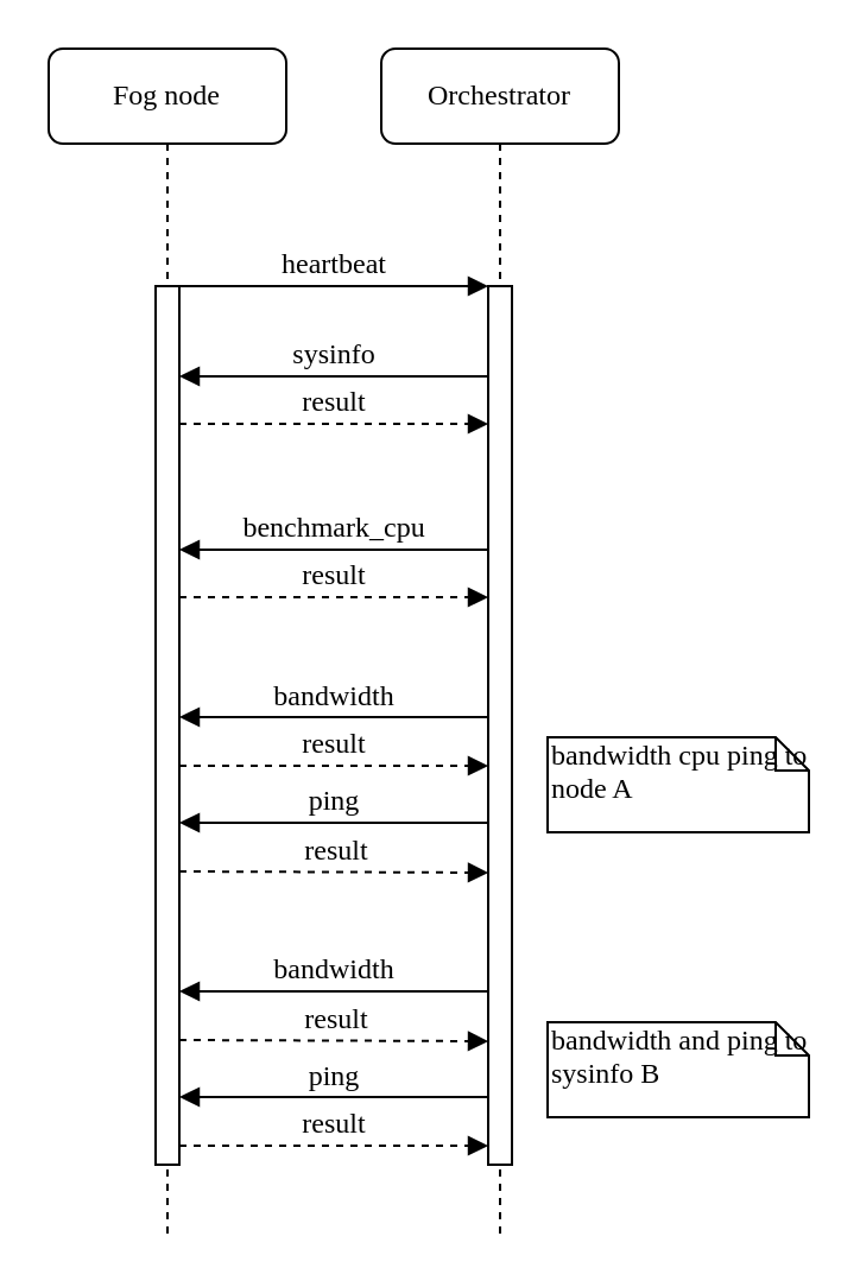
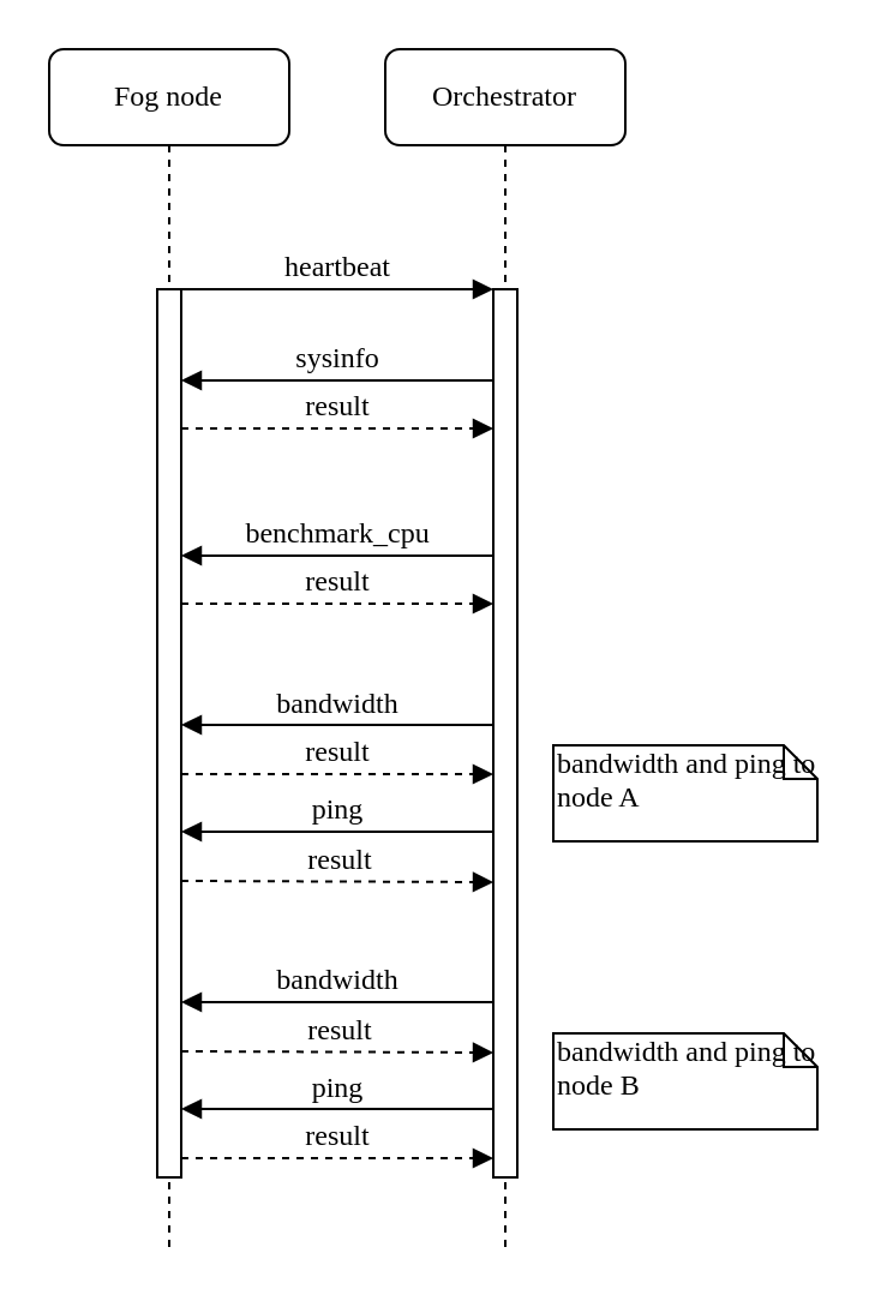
- <mxCell id="7" value="bandwidth cpu ping to node A" style="shape=note;whiteSpace=wrap;html=1;size=14;verticalAlign=top;align=left;spacingTop=-6;rounded=0;shadow=0;comic=0;labelBackgroundColor=none;strokeColor=#000000;strokeWidth=1;fillColor=#FFFFFF;fontFamily=Verdana;fontSize=12;fontColor=#000000;" parent="1" vertex="1"><mxGeometry x="230" y="310" width="110" height="40" as="geometry" /></mxCell>
+ <mxCell id="7" value="bandwidth and ping to node A" style="shape=note;whiteSpace=wrap;html=1;size=14;verticalAlign=top;align=left;spacingTop=-6;rounded=0;shadow=0;comic=0;labelBackgroundColor=none;strokeColor=#000000;strokeWidth=1;fillColor=#FFFFFF;fontFamily=Verdana;fontSize=12;fontColor=#000000;" parent="1" vertex="1"><mxGeometry x="230" y="310" width="110" height="40" as="geometry" /></mxCell>
- <mxCell id="20" value="bandwidth and ping to sysinfo B" style="shape=note;whiteSpace=wrap;html=1;size=14;verticalAlign=top;align=left;spacingTop=-6;rounded=0;shadow=0;comic=0;labelBackgroundColor=none;strokeColor=#000000;strokeWidth=1;fillColor=#FFFFFF;fontFamily=Verdana;fontSize=12;fontColor=#000000;" parent="1" vertex="1"><mxGeometry x="230" y="430" width="110" height="40" as="geometry" /></mxCell>
+ <mxCell id="20" value="bandwidth and ping to node B" style="shape=note;whiteSpace=wrap;html=1;size=14;verticalAlign=top;align=left;spacingTop=-6;rounded=0;shadow=0;comic=0;labelBackgroundColor=none;strokeColor=#000000;strokeWidth=1;fillColor=#FFFFFF;fontFamily=Verdana;fontSize=12;fontColor=#000000;" parent="1" vertex="1"><mxGeometry x="230" y="430" width="110" height="40" as="geometry" /></mxCell>
